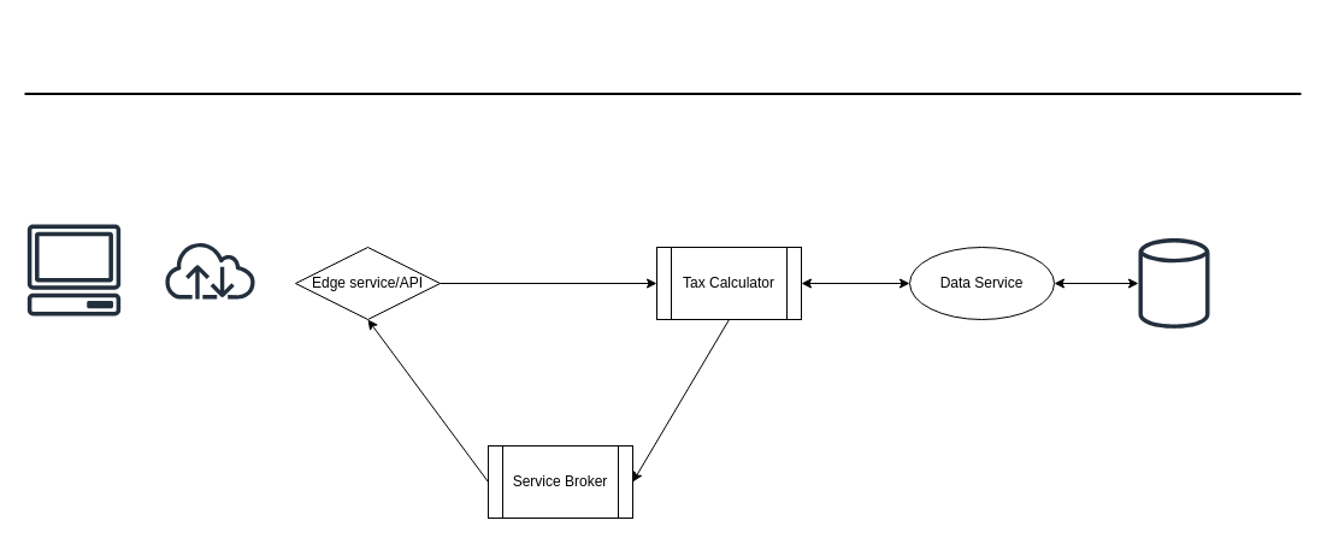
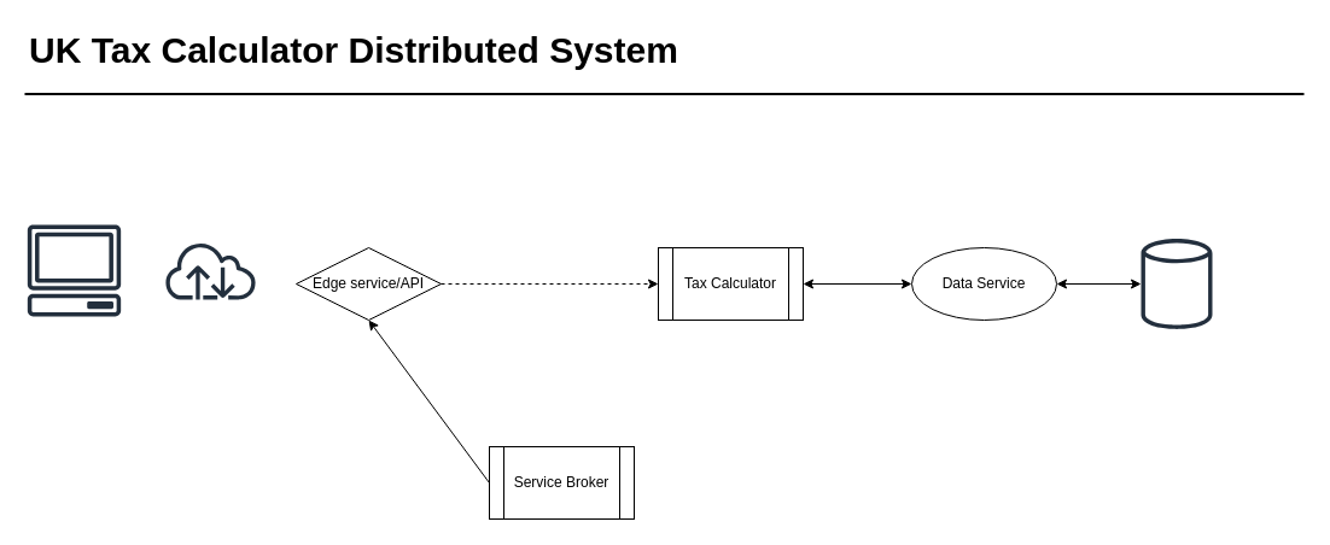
+ <mxCell id="2" value="UK Tax Calculator Distributed System" style="text;html=1;resizable=0;points=[];autosize=1;align=left;verticalAlign=top;spacingTop=-4;fontSize=30;fontStyle=1" parent="1" vertex="1"><mxGeometry x="21.5" y="20.5" width="560" height="40" as="geometry" /></mxCell>
- <mxCell id="11" value="" style="endArrow=classic;html=1;rounded=0;exitX=1;exitY=0.5;exitDx=0;exitDy=0;entryX=0;entryY=0.5;entryDx=0;entryDy=0;" edge="1" parent="1" source="9" target="10"><mxGeometry width="50" height="50" relative="1" as="geometry"><mxPoint x="385" y="266" as="sourcePoint" /><mxPoint x="485" y="235" as="targetPoint" /></mxGeometry></mxCell>
+ <mxCell id="11" value="" style="endArrow=classic;html=1;rounded=0;exitX=1;exitY=0.5;exitDx=0;exitDy=0;entryX=0;entryY=0.5;entryDx=0;entryDy=0;dashed=1;" edge="1" parent="1" source="9" target="10"><mxGeometry width="50" height="50" relative="1" as="geometry"><mxPoint x="385" y="266" as="sourcePoint" /><mxPoint x="485" y="235" as="targetPoint" /></mxGeometry></mxCell>
- <mxCell id="14" value="" style="endArrow=classic;html=1;rounded=0;exitX=0.5;exitY=1;exitDx=0;exitDy=0;entryX=1;entryY=0.5;entryDx=0;entryDy=0;" edge="1" parent="1" source="10" target="7"><mxGeometry width="50" height="50" relative="1" as="geometry"><mxPoint x="575" y="356" as="sourcePoint" /><mxPoint x="625" y="306" as="targetPoint" /></mxGeometry></mxCell>
